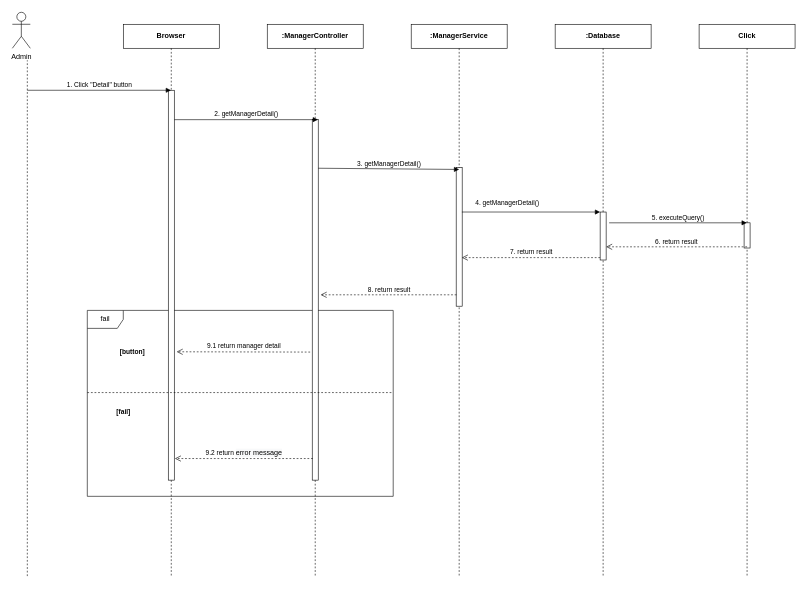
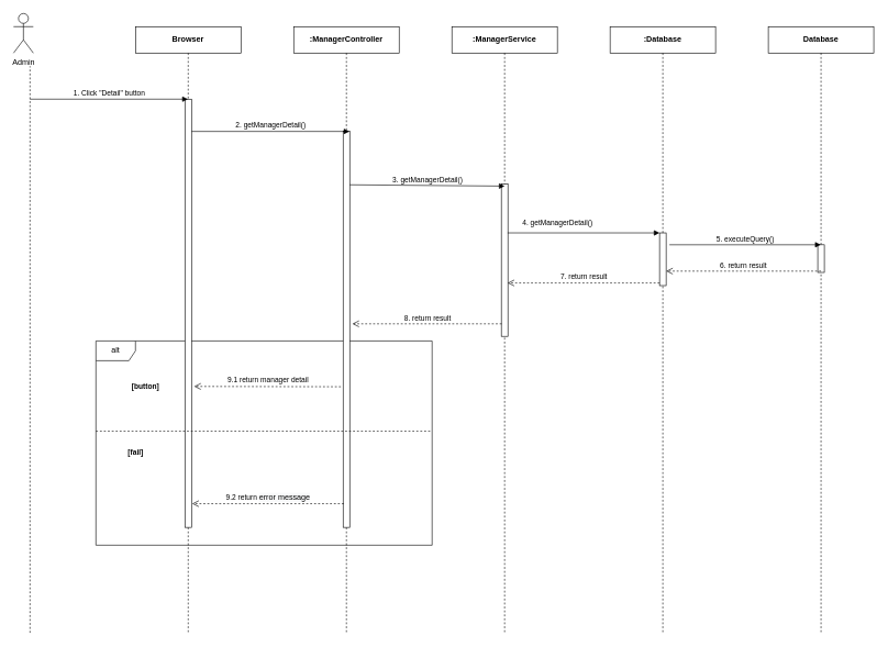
- <mxCell id="16" value="&lt;b&gt;Click&lt;/b&gt;" style="shape=umlLifeline;perimeter=lifelinePerimeter;whiteSpace=wrap;html=1;container=1;collapsible=0;recursiveResize=0;outlineConnect=0;" parent="1" vertex="1"><mxGeometry x="1165" y="40" width="160" height="920" as="geometry" /></mxCell>
+ <mxCell id="16" value="&lt;b&gt;Database&lt;/b&gt;" style="shape=umlLifeline;perimeter=lifelinePerimeter;whiteSpace=wrap;html=1;container=1;collapsible=0;recursiveResize=0;outlineConnect=0;" parent="1" vertex="1"><mxGeometry x="1165" y="40" width="160" height="920" as="geometry" /></mxCell>
- <mxCell id="2" value="fail" style="shape=umlFrame;whiteSpace=wrap;html=1;" parent="1" vertex="1"><mxGeometry x="145" y="517" width="510" height="310" as="geometry" /></mxCell>
+ <mxCell id="2" value="alt" style="shape=umlFrame;whiteSpace=wrap;html=1;" parent="1" vertex="1"><mxGeometry x="145" y="517" width="510" height="310" as="geometry" /></mxCell>
